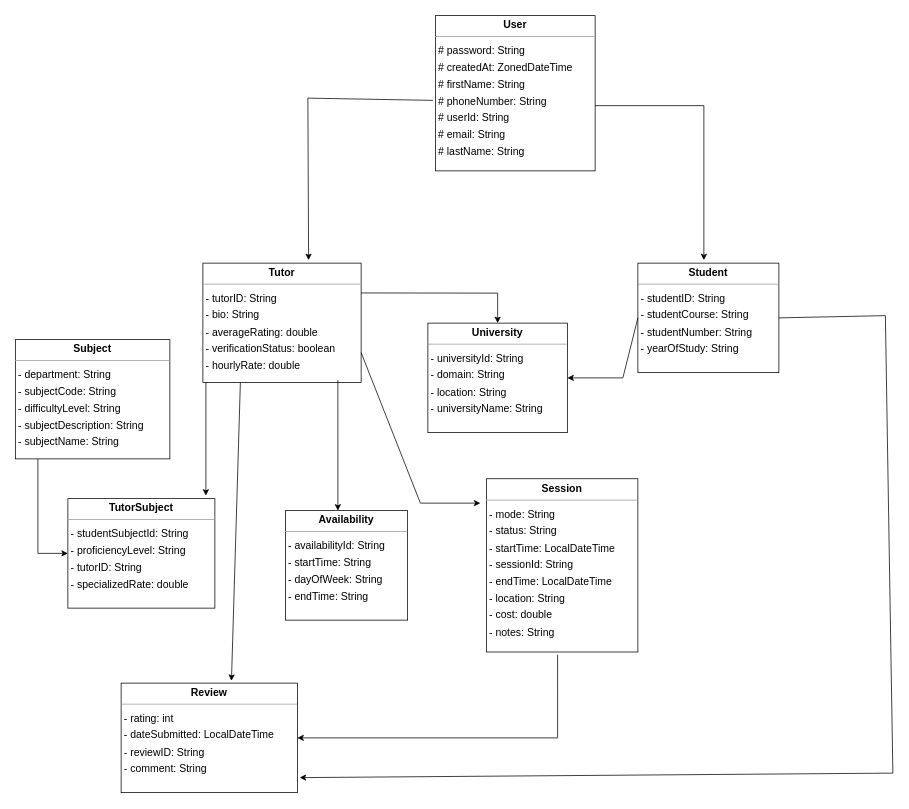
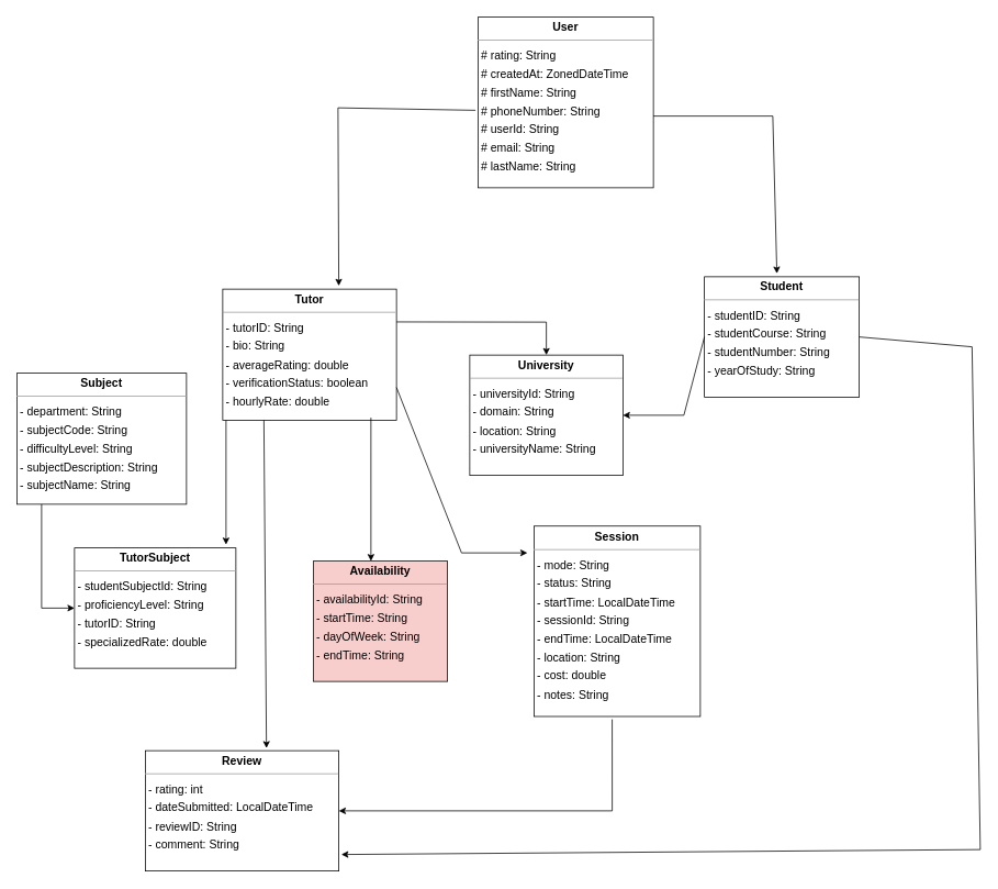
- <mxCell id="9" value="&lt;p style=&quot;margin:0px;margin-top:4px;text-align:center;&quot;&gt;&lt;b&gt;User&lt;/b&gt;&lt;/p&gt;&lt;hr size=&quot;1&quot;/&gt;&lt;p style=&quot;margin:0 0 0 4px;line-height:1.6;&quot;&gt;# password: String&lt;br/&gt;# createdAt: ZonedDateTime&lt;br/&gt;# firstName: String&lt;br/&gt;# phoneNumber: String&lt;br/&gt;# userId: String&lt;br/&gt;# email: String&lt;br/&gt;# lastName: String&lt;/p&gt;" style="verticalAlign=top;align=left;overflow=fill;fontSize=14;fontFamily=Helvetica;html=1;rounded=0;shadow=0;comic=0;labelBackgroundColor=none;strokeWidth=1;" parent="1" vertex="1"><mxGeometry y="20" width="213" height="207" as="geometry" x="580" /></mxCell>
+ <mxCell id="9" value="&lt;p style=&quot;margin:0px;margin-top:4px;text-align:center;&quot;&gt;&lt;b&gt;User&lt;/b&gt;&lt;/p&gt;&lt;hr size=&quot;1&quot;/&gt;&lt;p style=&quot;margin:0 0 0 4px;line-height:1.6;&quot;&gt;# rating: String&lt;br/&gt;# createdAt: ZonedDateTime&lt;br/&gt;# firstName: String&lt;br/&gt;# phoneNumber: String&lt;br/&gt;# userId: String&lt;br/&gt;# email: String&lt;br/&gt;# lastName: String&lt;/p&gt;" style="verticalAlign=top;align=left;overflow=fill;fontSize=14;fontFamily=Helvetica;html=1;rounded=0;shadow=0;comic=0;labelBackgroundColor=none;strokeWidth=1;" parent="1" vertex="1"><mxGeometry y="20" width="213" height="207" as="geometry" x="580" /></mxCell>
- <mxCell id="5" value="&lt;p style=&quot;margin:0px;margin-top:4px;text-align:center;&quot;&gt;&lt;b&gt;Student&lt;/b&gt;&lt;/p&gt;&lt;hr size=&quot;1&quot;/&gt;&lt;p style=&quot;margin:0 0 0 4px;line-height:1.6;&quot;&gt;- studentID: String&lt;br/&gt;- studentCourse: String&lt;br/&gt;- studentNumber: String&lt;br/&gt;- yearOfStudy: String&lt;/p&gt;" style="verticalAlign=top;align=left;overflow=fill;fontSize=14;fontFamily=Helvetica;html=1;rounded=0;shadow=0;comic=0;labelBackgroundColor=none;strokeWidth=1;" parent="1" vertex="1"><mxGeometry x="850" y="350" width="188" height="146" as="geometry" /></mxCell>
+ <mxCell id="5" value="&lt;p style=&quot;margin:0px;margin-top:4px;text-align:center;&quot;&gt;&lt;b&gt;Student&lt;/b&gt;&lt;/p&gt;&lt;hr size=&quot;1&quot;/&gt;&lt;p style=&quot;margin:0 0 0 4px;line-height:1.6;&quot;&gt;- studentID: String&lt;br/&gt;- studentCourse: String&lt;br/&gt;- studentNumber: String&lt;br/&gt;- yearOfStudy: String&lt;/p&gt;" style="verticalAlign=top;align=left;overflow=fill;fontSize=14;fontFamily=Helvetica;html=1;rounded=0;shadow=0;comic=0;labelBackgroundColor=none;strokeWidth=1;" parent="1" vertex="1"><mxGeometry x="855" y="335" width="188" height="146" as="geometry" /></mxCell>
- <mxCell id="2" value="&lt;p style=&quot;margin:0px;margin-top:4px;text-align:center;&quot;&gt;&lt;b&gt;Availability&lt;/b&gt;&lt;/p&gt;&lt;hr size=&quot;1&quot;/&gt;&lt;p style=&quot;margin:0 0 0 4px;line-height:1.6;&quot;&gt;- availabilityId: String&lt;br/&gt;- startTime: String&lt;br/&gt;- dayOfWeek: String&lt;br/&gt;- endTime: String&lt;/p&gt;" style="verticalAlign=top;align=left;overflow=fill;fontSize=14;fontFamily=Helvetica;html=1;rounded=0;shadow=0;comic=0;labelBackgroundColor=none;strokeWidth=1;" parent="1" vertex="1"><mxGeometry x="380" y="680" width="163" height="146" as="geometry" /></mxCell>
+ <mxCell id="2" value="&lt;p style=&quot;margin:0px;margin-top:4px;text-align:center;&quot;&gt;&lt;b&gt;Availability&lt;/b&gt;&lt;/p&gt;&lt;hr size=&quot;1&quot;/&gt;&lt;p style=&quot;margin:0 0 0 4px;line-height:1.6;&quot;&gt;- availabilityId: String&lt;br/&gt;- startTime: String&lt;br/&gt;- dayOfWeek: String&lt;br/&gt;- endTime: String&lt;/p&gt;" style="verticalAlign=top;align=left;overflow=fill;fontSize=14;fontFamily=Helvetica;html=1;rounded=0;shadow=0;comic=0;labelBackgroundColor=none;strokeWidth=1;fillColor=#f8cecc;" parent="1" vertex="1"><mxGeometry x="380" y="680" width="163" height="146" as="geometry" /></mxCell>
- <mxCell id="3" value="&lt;p style=&quot;margin:0px;margin-top:4px;text-align:center;&quot;&gt;&lt;b&gt;Review&lt;/b&gt;&lt;/p&gt;&lt;hr size=&quot;1&quot;/&gt;&lt;p style=&quot;margin:0 0 0 4px;line-height:1.6;&quot;&gt;- rating: int&lt;br/&gt;- dateSubmitted: LocalDateTime&lt;br/&gt;- reviewID: String&lt;br/&gt;- comment: String&lt;/p&gt;" style="verticalAlign=top;align=left;overflow=fill;fontSize=14;fontFamily=Helvetica;html=1;rounded=0;shadow=0;comic=0;labelBackgroundColor=none;strokeWidth=1;" parent="1" vertex="1"><mxGeometry x="161" y="910" width="235" height="146" as="geometry" /></mxCell>
+ <mxCell id="3" value="&lt;p style=&quot;margin:0px;margin-top:4px;text-align:center;&quot;&gt;&lt;b&gt;Review&lt;/b&gt;&lt;/p&gt;&lt;hr size=&quot;1&quot;/&gt;&lt;p style=&quot;margin:0 0 0 4px;line-height:1.6;&quot;&gt;- rating: int&lt;br/&gt;- dateSubmitted: LocalDateTime&lt;br/&gt;- reviewID: String&lt;br/&gt;- comment: String&lt;/p&gt;" style="verticalAlign=top;align=left;overflow=fill;fontSize=14;fontFamily=Helvetica;html=1;rounded=0;shadow=0;comic=0;labelBackgroundColor=none;strokeWidth=1;" parent="1" vertex="1"><mxGeometry x="176" y="910" width="235" height="146" as="geometry" /></mxCell>
